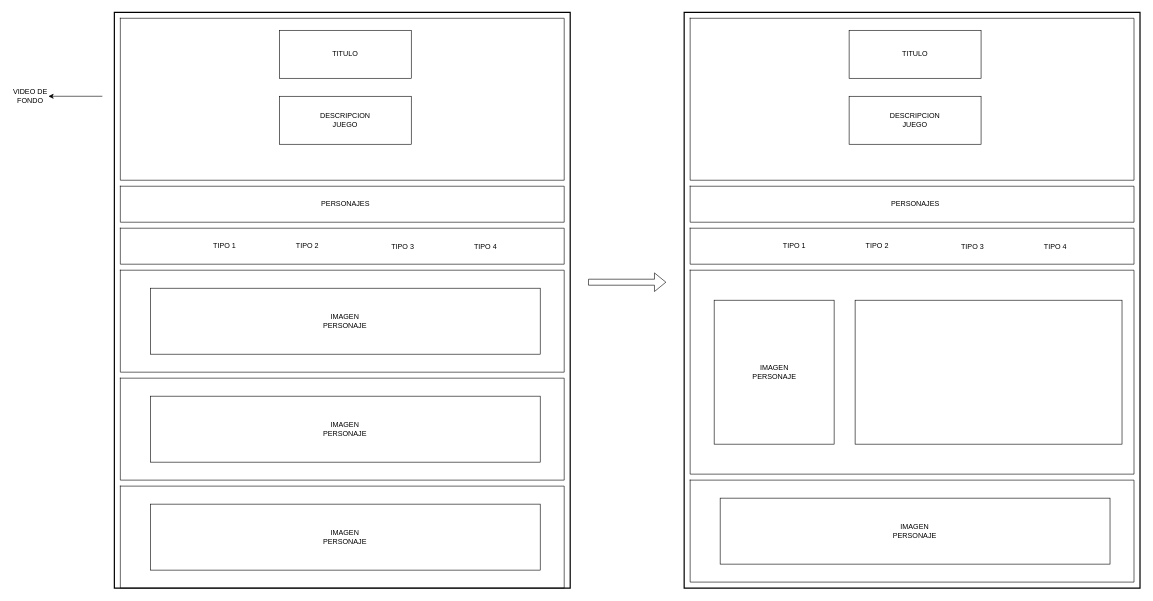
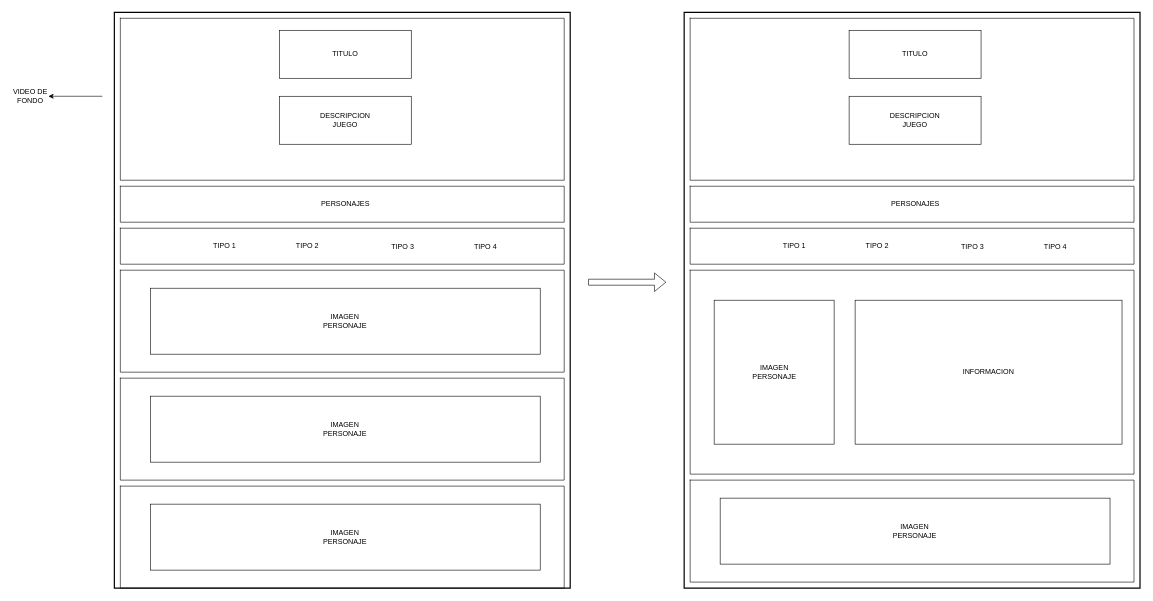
+ <mxCell id="60" value="INFORMACION" style="text;html=1;strokeColor=none;fillColor=none;align=center;verticalAlign=middle;whiteSpace=wrap;rounded=0;" vertex="1" parent="58"><mxGeometry x="161.818" y="75" width="121.364" height="90" as="geometry" /></mxCell>
